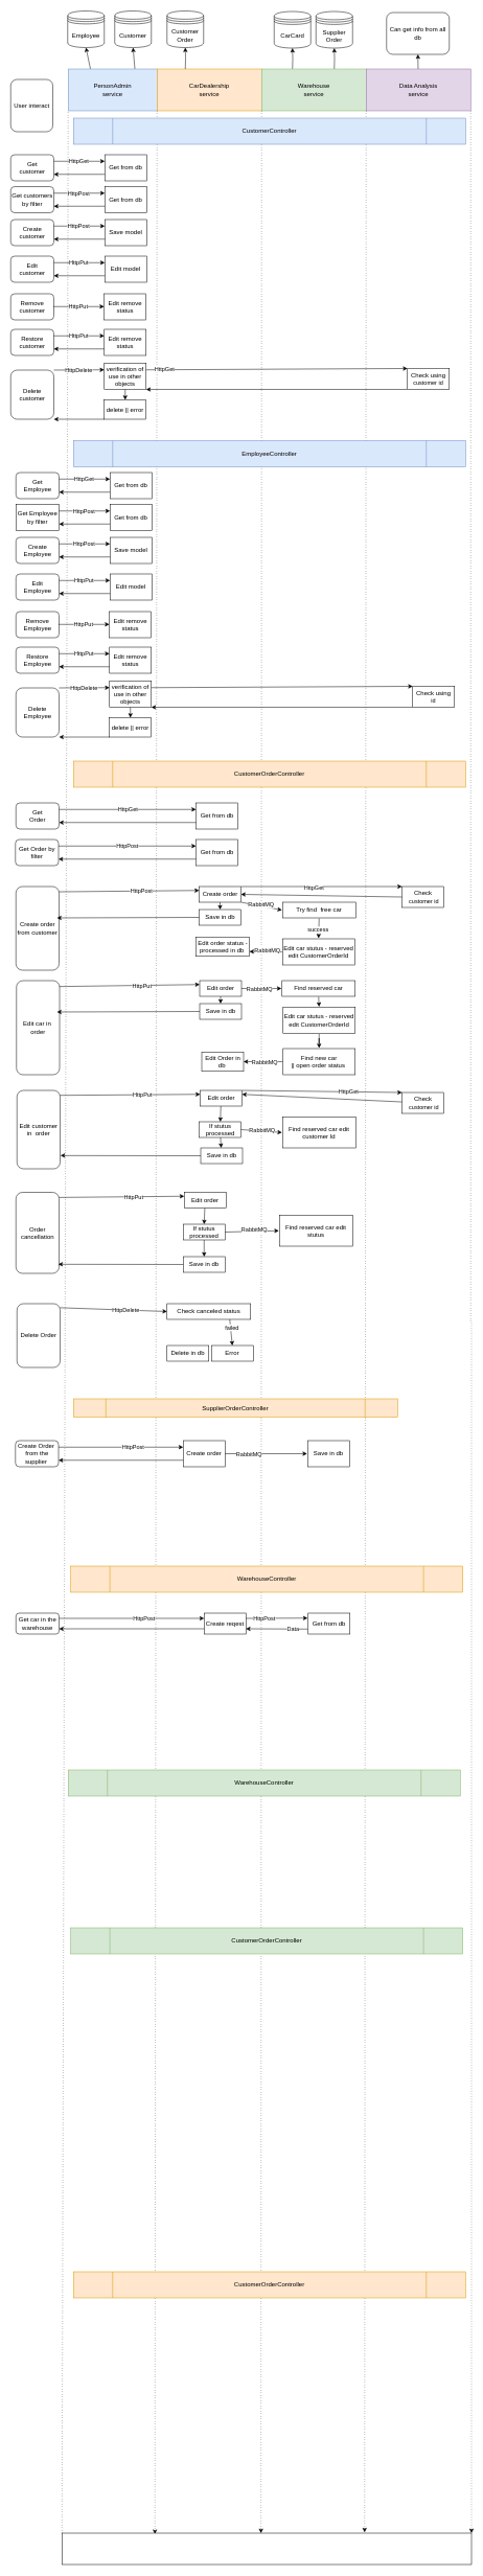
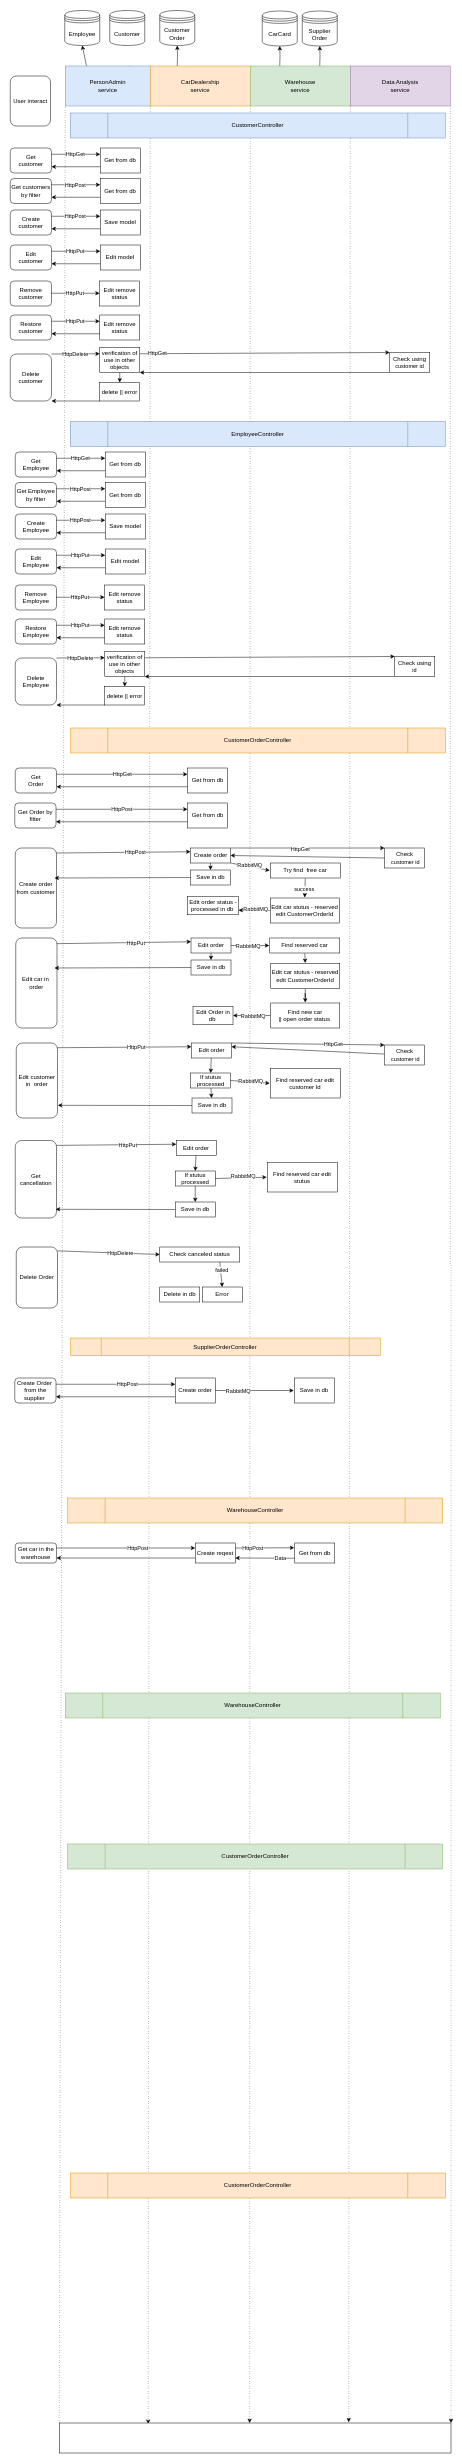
- <mxCell id="60" value="Can get info from all db" style="rounded=1;whiteSpace=wrap;html=1;" parent="1" vertex="1"><mxGeometry x="739" y="23" width="120" height="80" as="geometry" /></mxCell>
- <mxCell id="4" style="rounded=0;orthogonalLoop=1;jettySize=auto;html=1;exitX=0.75;exitY=0;exitDx=0;exitDy=0;entryX=0.5;entryY=1;entryDx=0;entryDy=0;" parent="1" source="5" target="13" edge="1"><mxGeometry relative="1" as="geometry" /></mxCell>
+ <mxCell id="4" style="rounded=0;orthogonalLoop=1;jettySize=auto;html=1;exitX=0.75;exitY=0;exitDx=0;exitDy=0;" parent="1" source="5" target="8" edge="1"><mxGeometry relative="1" as="geometry" /></mxCell>
- <mxCell id="56" style="rounded=0;orthogonalLoop=1;jettySize=auto;html=1;entryX=0.5;entryY=1;entryDx=0;entryDy=0;" parent="1" source="59" target="60" edge="1"><mxGeometry relative="1" as="geometry"><mxPoint x="799" y="91" as="targetPoint" /></mxGeometry></mxCell>
- <mxCell id="182" value="Get Employee by filter" style="whiteSpace=wrap;html=1;rounded=0;" parent="1" vertex="1"><mxGeometry x="30" y="964" width="82.5" height="50" as="geometry" /></mxCell>
+ <mxCell id="182" value="Get Employee by filter" style="whiteSpace=wrap;html=1;rounded=1;" parent="1" vertex="1"><mxGeometry x="30" y="964" width="82.5" height="50" as="geometry" /></mxCell>
- <mxCell id="116" value="Order cancellation" style="whiteSpace=wrap;html=1;rounded=1;" parent="1" vertex="1"><mxGeometry x="30" y="2280" width="82.5" height="155" as="geometry" /></mxCell>
+ <mxCell id="116" value="Get cancellation" style="whiteSpace=wrap;html=1;rounded=1;" parent="1" vertex="1"><mxGeometry x="30" y="2280" width="82.5" height="155" as="geometry" /></mxCell>
